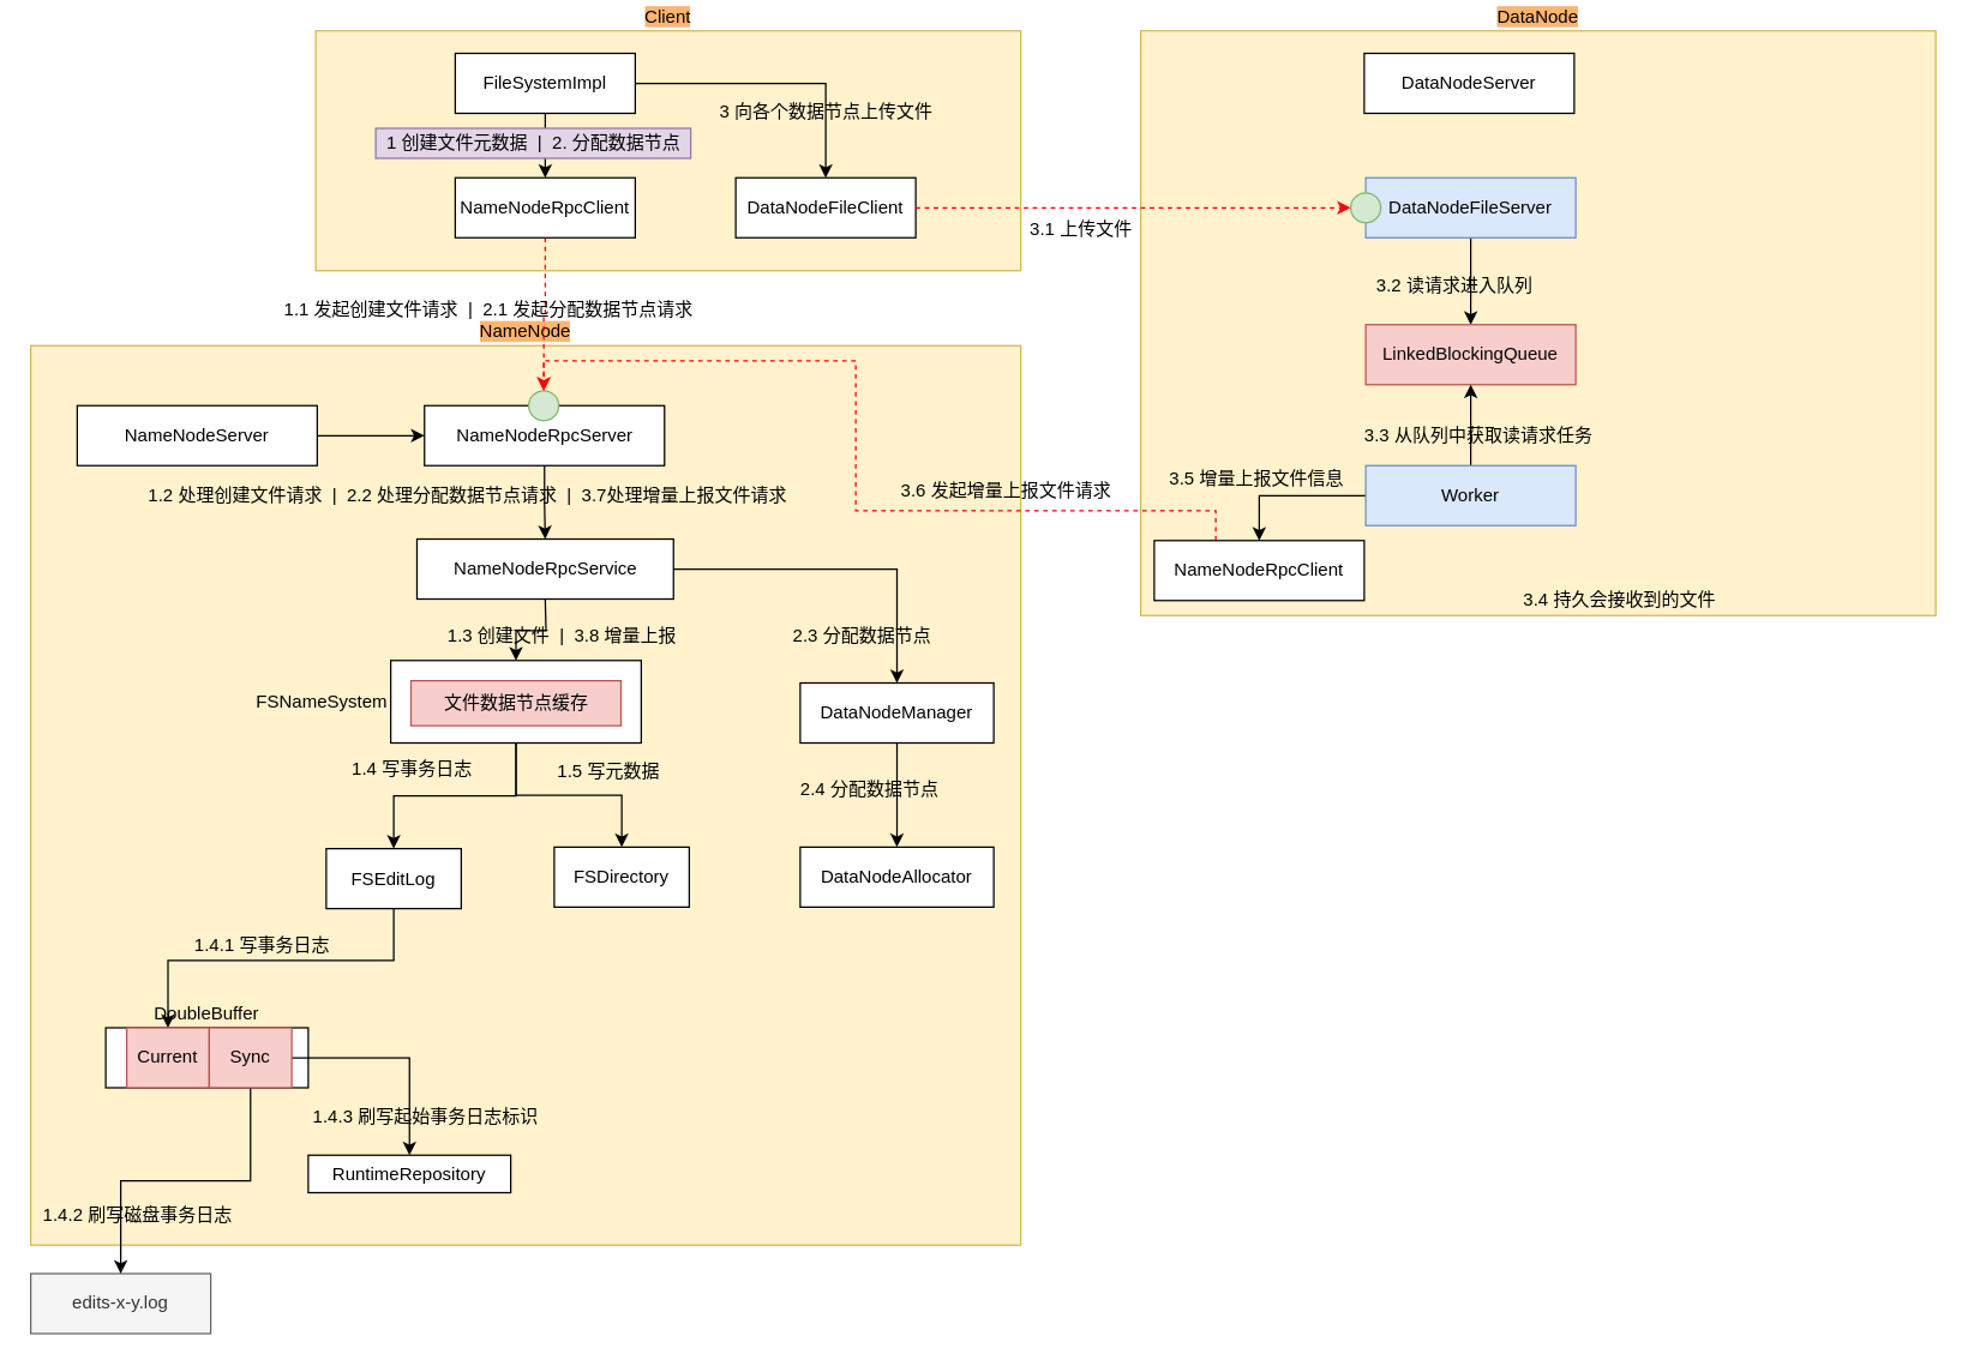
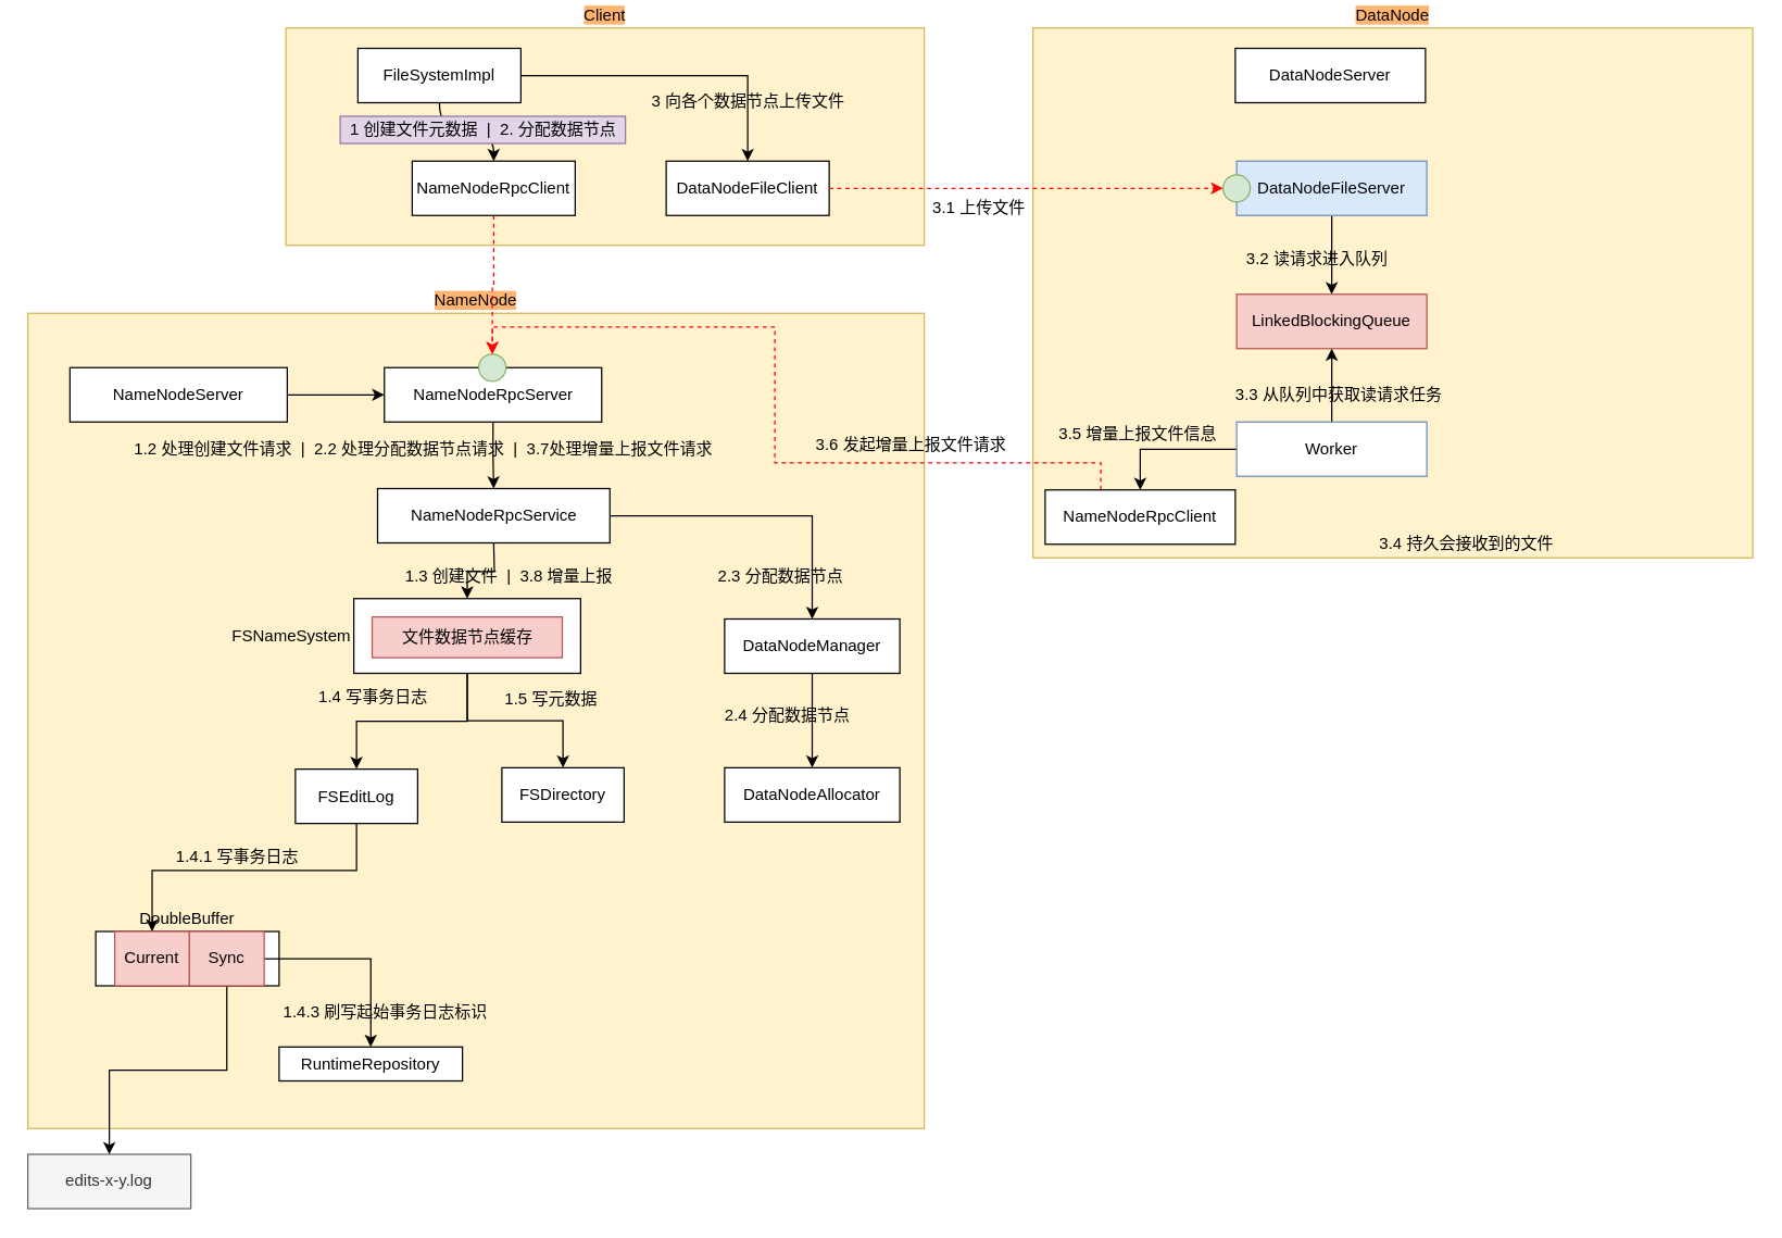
- <mxCell id="13" value="&lt;span style=&quot;text-align: left&quot;&gt;FileSystemImpl&lt;br&gt;&lt;/span&gt;" style="rounded=0;whiteSpace=wrap;html=1;labelPosition=center;verticalLabelPosition=middle;align=center;verticalAlign=middle;" parent="1" vertex="1"><mxGeometry x="303" y="35" width="120" height="40" as="geometry" /></mxCell>
+ <mxCell id="13" value="&lt;span style=&quot;text-align: left&quot;&gt;FileSystemImpl&lt;br&gt;&lt;/span&gt;" style="rounded=0;whiteSpace=wrap;html=1;labelPosition=center;verticalLabelPosition=middle;align=center;verticalAlign=middle;" parent="1" vertex="1"><mxGeometry x="263" y="35" width="120" height="40" as="geometry" /></mxCell>
- <mxCell id="28" value="1.1 发起创建文件请求&amp;nbsp; |&amp;nbsp; 2.1 发起分配数据节点请求" style="text;html=1;align=center;verticalAlign=middle;resizable=0;points=[];autosize=1;strokeColor=none;fillColor=none;" parent="1" vertex="1"><mxGeometry x="180" y="196" width="290" height="20" as="geometry" /></mxCell>
- <mxCell id="57" value="&lt;span style=&quot;text-align: left&quot;&gt;Worker&lt;br&gt;&lt;/span&gt;" style="rounded=0;whiteSpace=wrap;html=1;labelPosition=center;verticalLabelPosition=middle;align=center;verticalAlign=middle;fillColor=#dae8fc;strokeColor=#6c8ebf;" vertex="1" parent="1"><mxGeometry x="910" y="310" width="140" height="40" as="geometry" /></mxCell>
+ <mxCell id="57" value="&lt;span style=&quot;text-align: left&quot;&gt;Worker&lt;br&gt;&lt;/span&gt;" style="rounded=0;whiteSpace=wrap;html=1;labelPosition=center;verticalLabelPosition=middle;align=center;verticalAlign=middle;fillColor=#ffffff;strokeColor=#6c8ebf;" vertex="1" parent="1"><mxGeometry x="910" y="310" width="140" height="40" as="geometry" /></mxCell>
- <mxCell id="32" value="1.4.2 刷写磁盘事务日志" style="text;html=1;align=center;verticalAlign=middle;resizable=0;points=[];autosize=1;strokeColor=none;fillColor=none;" parent="1" vertex="1"><mxGeometry x="20.5" y="800" width="140" height="20" as="geometry" /></mxCell>
